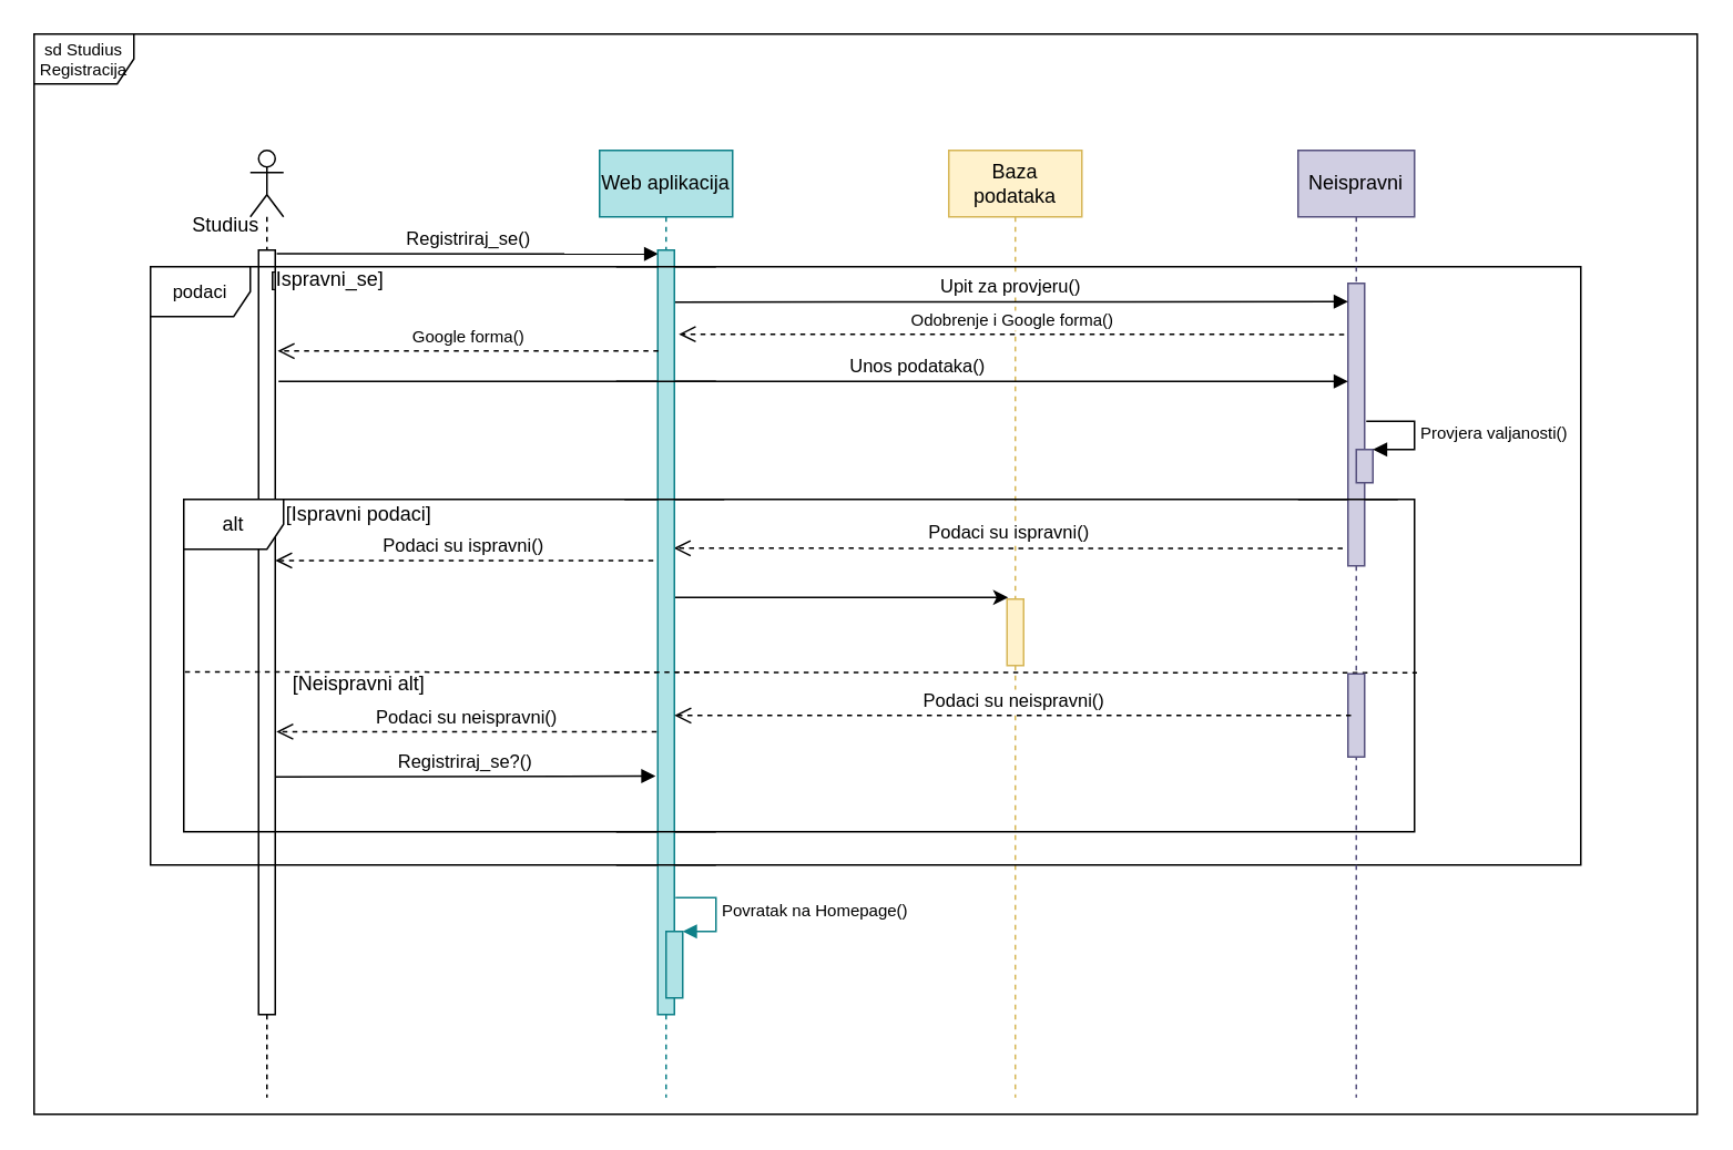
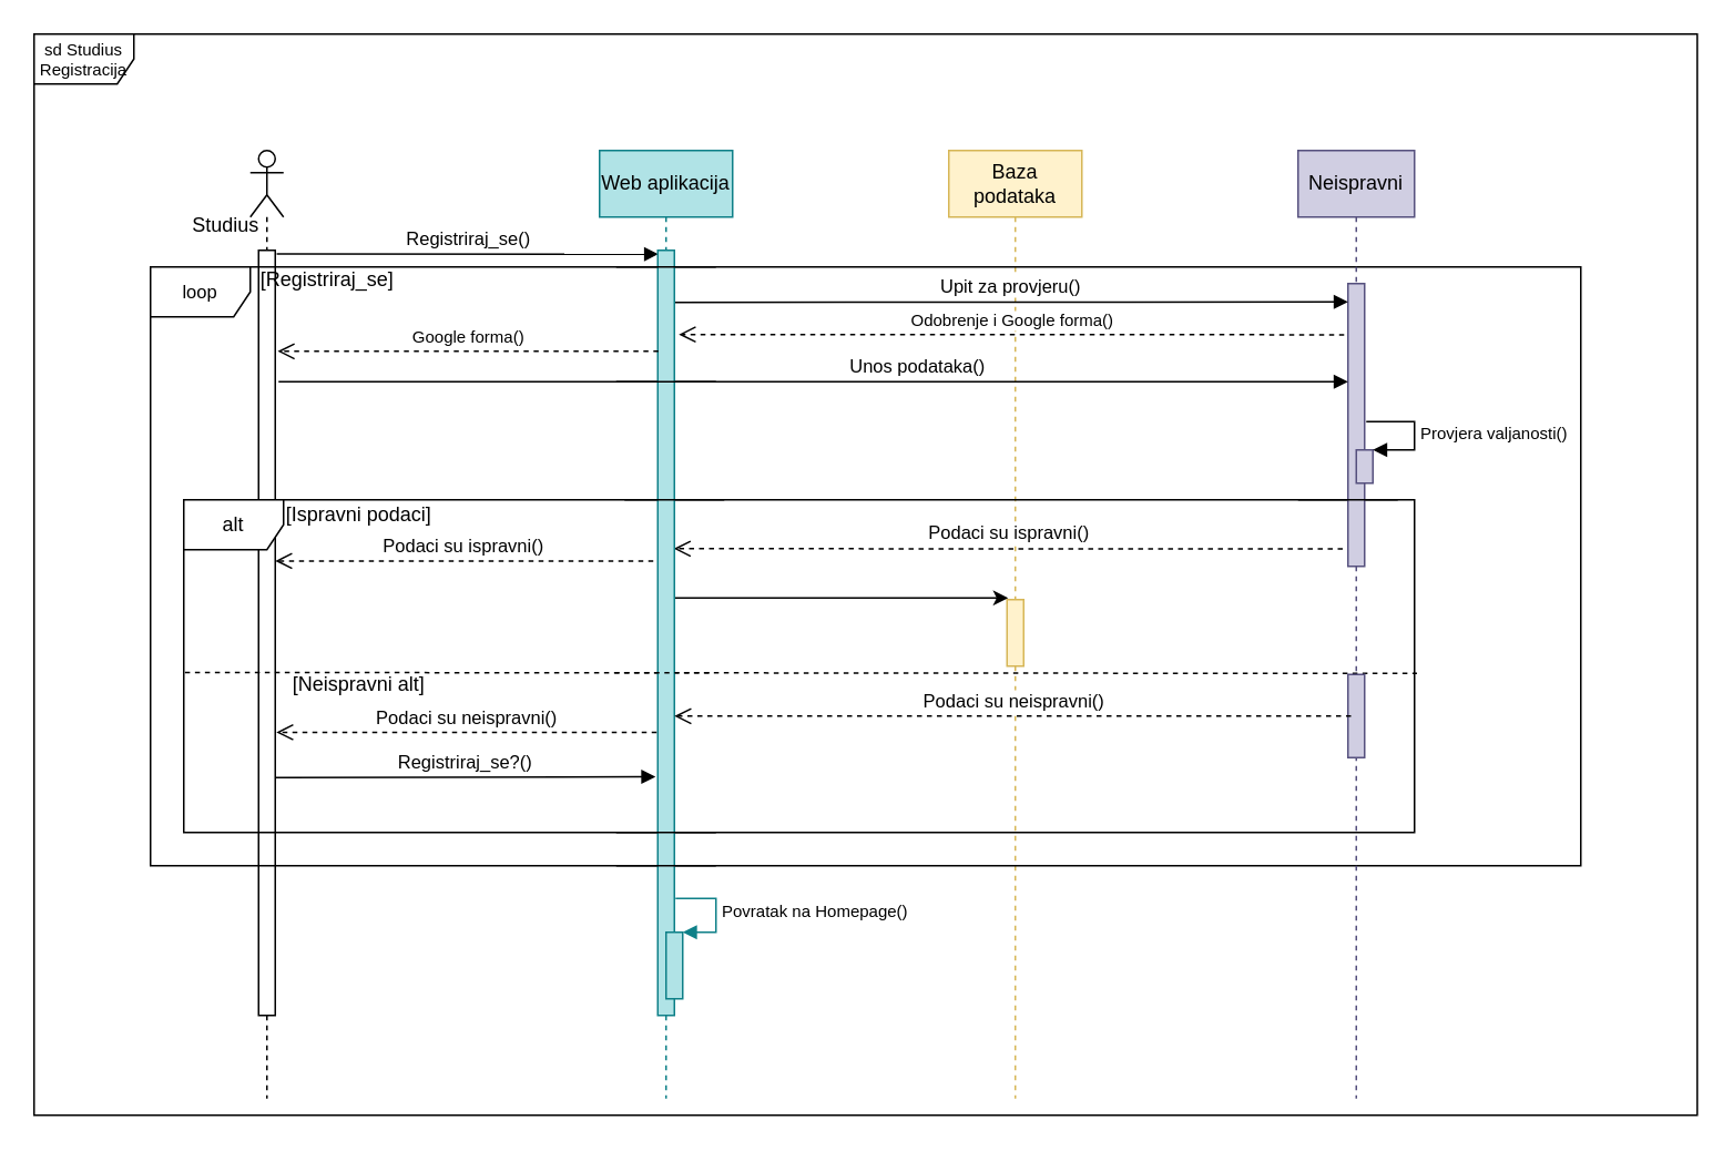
- <mxCell id="37" value="&lt;font style=&quot;font-size: 12px;&quot;&gt;[Ispravni_se]&lt;/font&gt;" style="text;html=1;align=center;verticalAlign=middle;resizable=0;points=[];autosize=1;strokeColor=none;fillColor=none;fontSize=11;" parent="1" vertex="1"><mxGeometry x="146" y="153" width="100" height="30" as="geometry" /></mxCell>
+ <mxCell id="37" value="&lt;font style=&quot;font-size: 12px;&quot;&gt;[Registriraj_se]&lt;/font&gt;" style="text;html=1;align=center;verticalAlign=middle;resizable=0;points=[];autosize=1;strokeColor=none;fillColor=none;fontSize=11;" parent="1" vertex="1"><mxGeometry x="146" y="153" width="100" height="30" as="geometry" /></mxCell>
- <mxCell id="9" value="podaci" style="shape=umlFrame;whiteSpace=wrap;html=1;labelBackgroundColor=none;fontSize=11;" parent="6" vertex="1"><mxGeometry x="-480" y="70" width="860" height="360" as="geometry" /></mxCell>
+ <mxCell id="9" value="loop" style="shape=umlFrame;whiteSpace=wrap;html=1;labelBackgroundColor=none;fontSize=11;" parent="6" vertex="1"><mxGeometry x="-480" y="70" width="860" height="360" as="geometry" /></mxCell>
